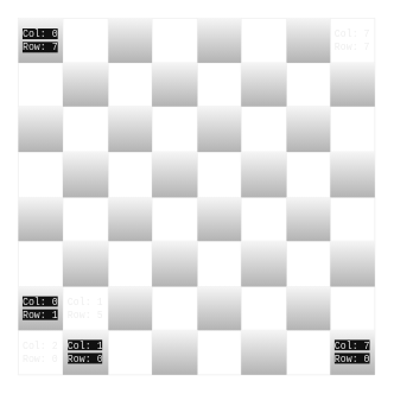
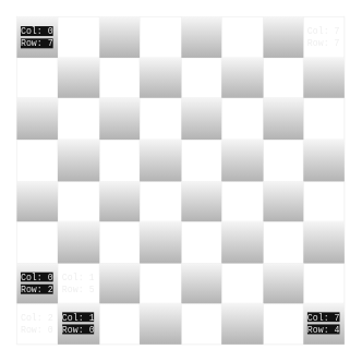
- <mxCell id="58" value="&lt;font style=&quot;background-color: rgb(17, 17, 17);&quot; color=&quot;#eeeeee&quot;&gt;&lt;span style=&quot;font-family: &amp;quot;Courier New&amp;quot;;&quot;&gt;Col: 0&lt;/span&gt;&lt;br style=&quot;font-family: &amp;quot;Courier New&amp;quot;;&quot;&gt;&lt;span style=&quot;font-family: &amp;quot;Courier New&amp;quot;;&quot;&gt;Row: 1&lt;/span&gt;&lt;/font&gt;" style="shape=partialRectangle;html=1;whiteSpace=wrap;connectable=0;overflow=hidden;fillColor=#f5f5f5;top=0;left=0;bottom=0;right=0;pointerEvents=1;fontSize=11;rounded=0;strokeColor=#666666;gradientColor=#b3b3b3;" parent="57" vertex="1"><mxGeometry width="50" height="49" as="geometry"><mxRectangle width="50" height="49" as="alternateBounds" /></mxGeometry></mxCell>
+ <mxCell id="58" value="&lt;font style=&quot;background-color: rgb(17, 17, 17);&quot; color=&quot;#eeeeee&quot;&gt;&lt;span style=&quot;font-family: &amp;quot;Courier New&amp;quot;;&quot;&gt;Col: 0&lt;/span&gt;&lt;br style=&quot;font-family: &amp;quot;Courier New&amp;quot;;&quot;&gt;&lt;span style=&quot;font-family: &amp;quot;Courier New&amp;quot;;&quot;&gt;Row: 2&lt;/span&gt;&lt;/font&gt;" style="shape=partialRectangle;html=1;whiteSpace=wrap;connectable=0;overflow=hidden;fillColor=#f5f5f5;top=0;left=0;bottom=0;right=0;pointerEvents=1;fontSize=11;rounded=0;strokeColor=#666666;gradientColor=#b3b3b3;" parent="57" vertex="1"><mxGeometry width="50" height="49" as="geometry"><mxRectangle width="50" height="49" as="alternateBounds" /></mxGeometry></mxCell>
- <mxCell id="74" value="&lt;font style=&quot;background-color: rgb(17, 17, 17);&quot; color=&quot;#eeeeee&quot;&gt;&lt;span style=&quot;font-family: &amp;quot;Courier New&amp;quot;;&quot;&gt;Col: 7&lt;/span&gt;&lt;br style=&quot;font-family: &amp;quot;Courier New&amp;quot;;&quot;&gt;&lt;span style=&quot;font-family: &amp;quot;Courier New&amp;quot;;&quot;&gt;Row: 0&lt;/span&gt;&lt;/font&gt;" style="shape=partialRectangle;html=1;whiteSpace=wrap;connectable=0;overflow=hidden;fillColor=#f5f5f5;top=0;left=0;bottom=0;right=0;pointerEvents=1;fontSize=11;rounded=0;strokeColor=#666666;gradientColor=#b3b3b3;spacingLeft=0;spacingBottom=0;" parent="66" vertex="1"><mxGeometry x="350" width="50" height="50" as="geometry"><mxRectangle width="50" height="50" as="alternateBounds" /></mxGeometry></mxCell>
+ <mxCell id="74" value="&lt;font style=&quot;background-color: rgb(17, 17, 17);&quot; color=&quot;#eeeeee&quot;&gt;&lt;span style=&quot;font-family: &amp;quot;Courier New&amp;quot;;&quot;&gt;Col: 7&lt;/span&gt;&lt;br style=&quot;font-family: &amp;quot;Courier New&amp;quot;;&quot;&gt;&lt;span style=&quot;font-family: &amp;quot;Courier New&amp;quot;;&quot;&gt;Row: 4&lt;/span&gt;&lt;/font&gt;" style="shape=partialRectangle;html=1;whiteSpace=wrap;connectable=0;overflow=hidden;fillColor=#f5f5f5;top=0;left=0;bottom=0;right=0;pointerEvents=1;fontSize=11;rounded=0;strokeColor=#666666;gradientColor=#b3b3b3;spacingLeft=0;spacingBottom=0;" parent="66" vertex="1"><mxGeometry x="350" width="50" height="50" as="geometry"><mxRectangle width="50" height="50" as="alternateBounds" /></mxGeometry></mxCell>
